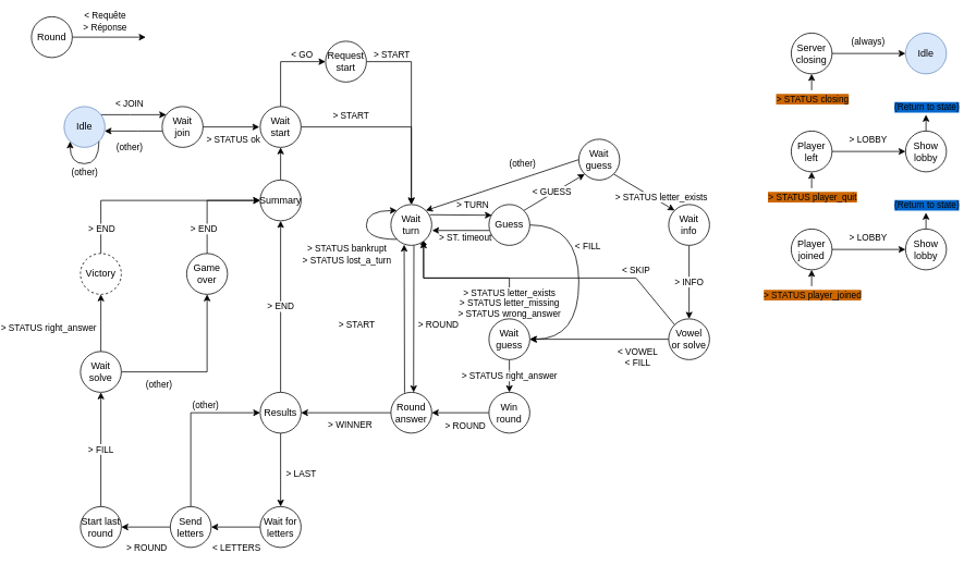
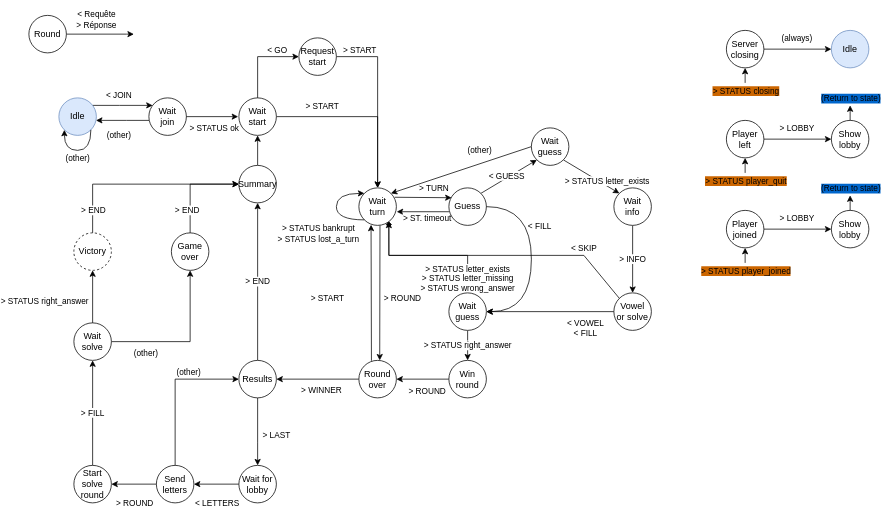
- <mxCell id="66" value="Round answer" style="ellipse;whiteSpace=wrap;html=1;aspect=fixed;" parent="1" vertex="1"><mxGeometry x="460" y="480" width="50" height="50" as="geometry" /></mxCell>
+ <mxCell id="66" value="Round over" style="ellipse;whiteSpace=wrap;html=1;aspect=fixed;" parent="1" vertex="1"><mxGeometry x="460" y="480" width="50" height="50" as="geometry" /></mxCell>
- <mxCell id="77" value="Start last round" style="ellipse;whiteSpace=wrap;html=1;aspect=fixed;" parent="1" vertex="1"><mxGeometry x="80" y="620" width="50" height="50" as="geometry" /></mxCell>
+ <mxCell id="77" value="Start solve round" style="ellipse;whiteSpace=wrap;html=1;aspect=fixed;" parent="1" vertex="1"><mxGeometry x="80" y="620" width="50" height="50" as="geometry" /></mxCell>
- <mxCell id="105" value="Wait for letters" style="ellipse;whiteSpace=wrap;html=1;aspect=fixed;" parent="1" vertex="1"><mxGeometry x="300" y="620" width="50" height="50" as="geometry" /></mxCell>
+ <mxCell id="105" value="Wait for lobby" style="ellipse;whiteSpace=wrap;html=1;aspect=fixed;" parent="1" vertex="1"><mxGeometry x="300" y="620" width="50" height="50" as="geometry" /></mxCell>
